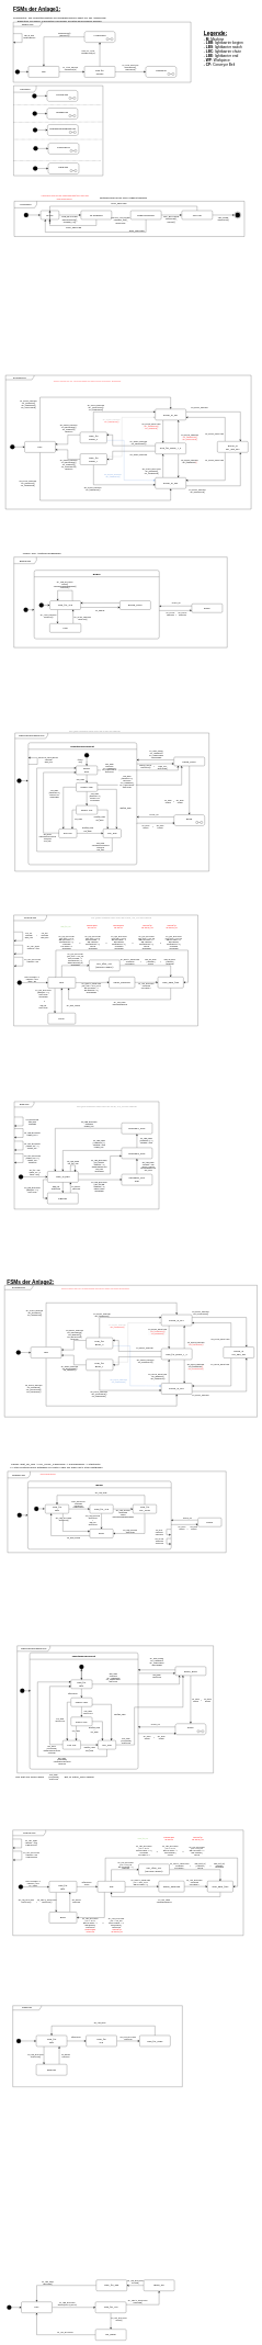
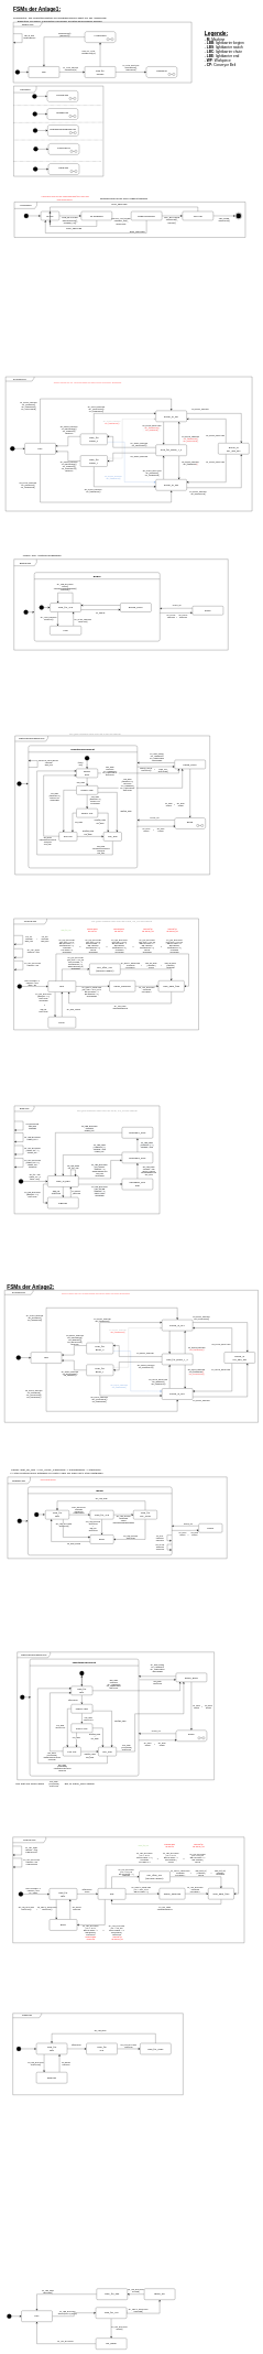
- <mxCell id="502" value="&lt;div style=&quot;forced-color-adjust: none; color: rgb(0, 0, 0); font-family: &amp;quot;Lucida Console&amp;quot;; font-size: 8px; font-style: normal; font-variant-ligatures: normal; font-variant-caps: normal; font-weight: 400; letter-spacing: normal; orphans: 2; text-indent: 0px; text-transform: none; widows: 2; word-spacing: 0px; -webkit-text-stroke-width: 0px; background-color: rgb(251, 251, 251); text-decoration-thickness: initial; text-decoration-style: initial; text-decoration-color: initial;&quot;&gt;&lt;font style=&quot;forced-color-adjust: none; font-size: 8px;&quot;&gt;M1_ESTOP_&lt;/font&gt;RELEASED&lt;/div&gt;&lt;div style=&quot;forced-color-adjust: none; font-family: &amp;quot;Lucida Console&amp;quot;; font-size: 8px; font-style: normal; font-variant-ligatures: normal; font-variant-caps: normal; font-weight: 400; letter-spacing: normal; orphans: 2; text-indent: 0px; text-transform: none; widows: 2; word-spacing: 0px; -webkit-text-stroke-width: 0px; background-color: rgb(251, 251, 251); text-decoration-thickness: initial; text-decoration-style: initial; text-decoration-color: initial;&quot;&gt;&lt;font style=&quot;forced-color-adjust: none; font-size: 8px;&quot; color=&quot;#ff3333&quot;&gt;&lt;div style=&quot;&quot;&gt;/M2_flashRedStop()&lt;/div&gt;&lt;div style=&quot;&quot;&gt;/M2_turnRedOn()&lt;/div&gt;&lt;/font&gt;&lt;/div&gt;" style="text;whiteSpace=wrap;html=1;verticalAlign=middle;align=center;" vertex="1" parent="1"><mxGeometry x="694.26" y="6045.42" width="48.61" height="50" as="geometry" /></mxCell>
- <mxCell id="394" value="&lt;div&gt;Wait_for_typ&lt;/div&gt;" style="html=1;align=center;verticalAlign=middle;rounded=1;absoluteArcSize=1;arcSize=10;dashed=0;whiteSpace=wrap;fontFamily=Lucida Console;" parent="1" vertex="1"><mxGeometry x="434.76" y="10490" width="140" height="50" as="geometry" /></mxCell>
+ <mxCell id="394" value="&lt;div&gt;Wait_for_typ&lt;/div&gt;" style="html=1;align=center;verticalAlign=middle;rounded=1;absoluteArcSize=1;arcSize=10;dashed=0;whiteSpace=wrap;fontFamily=Lucida Console;" parent="1" vertex="1"><mxGeometry x="434.76" y="10475" width="140" height="50" as="geometry" /></mxCell>
